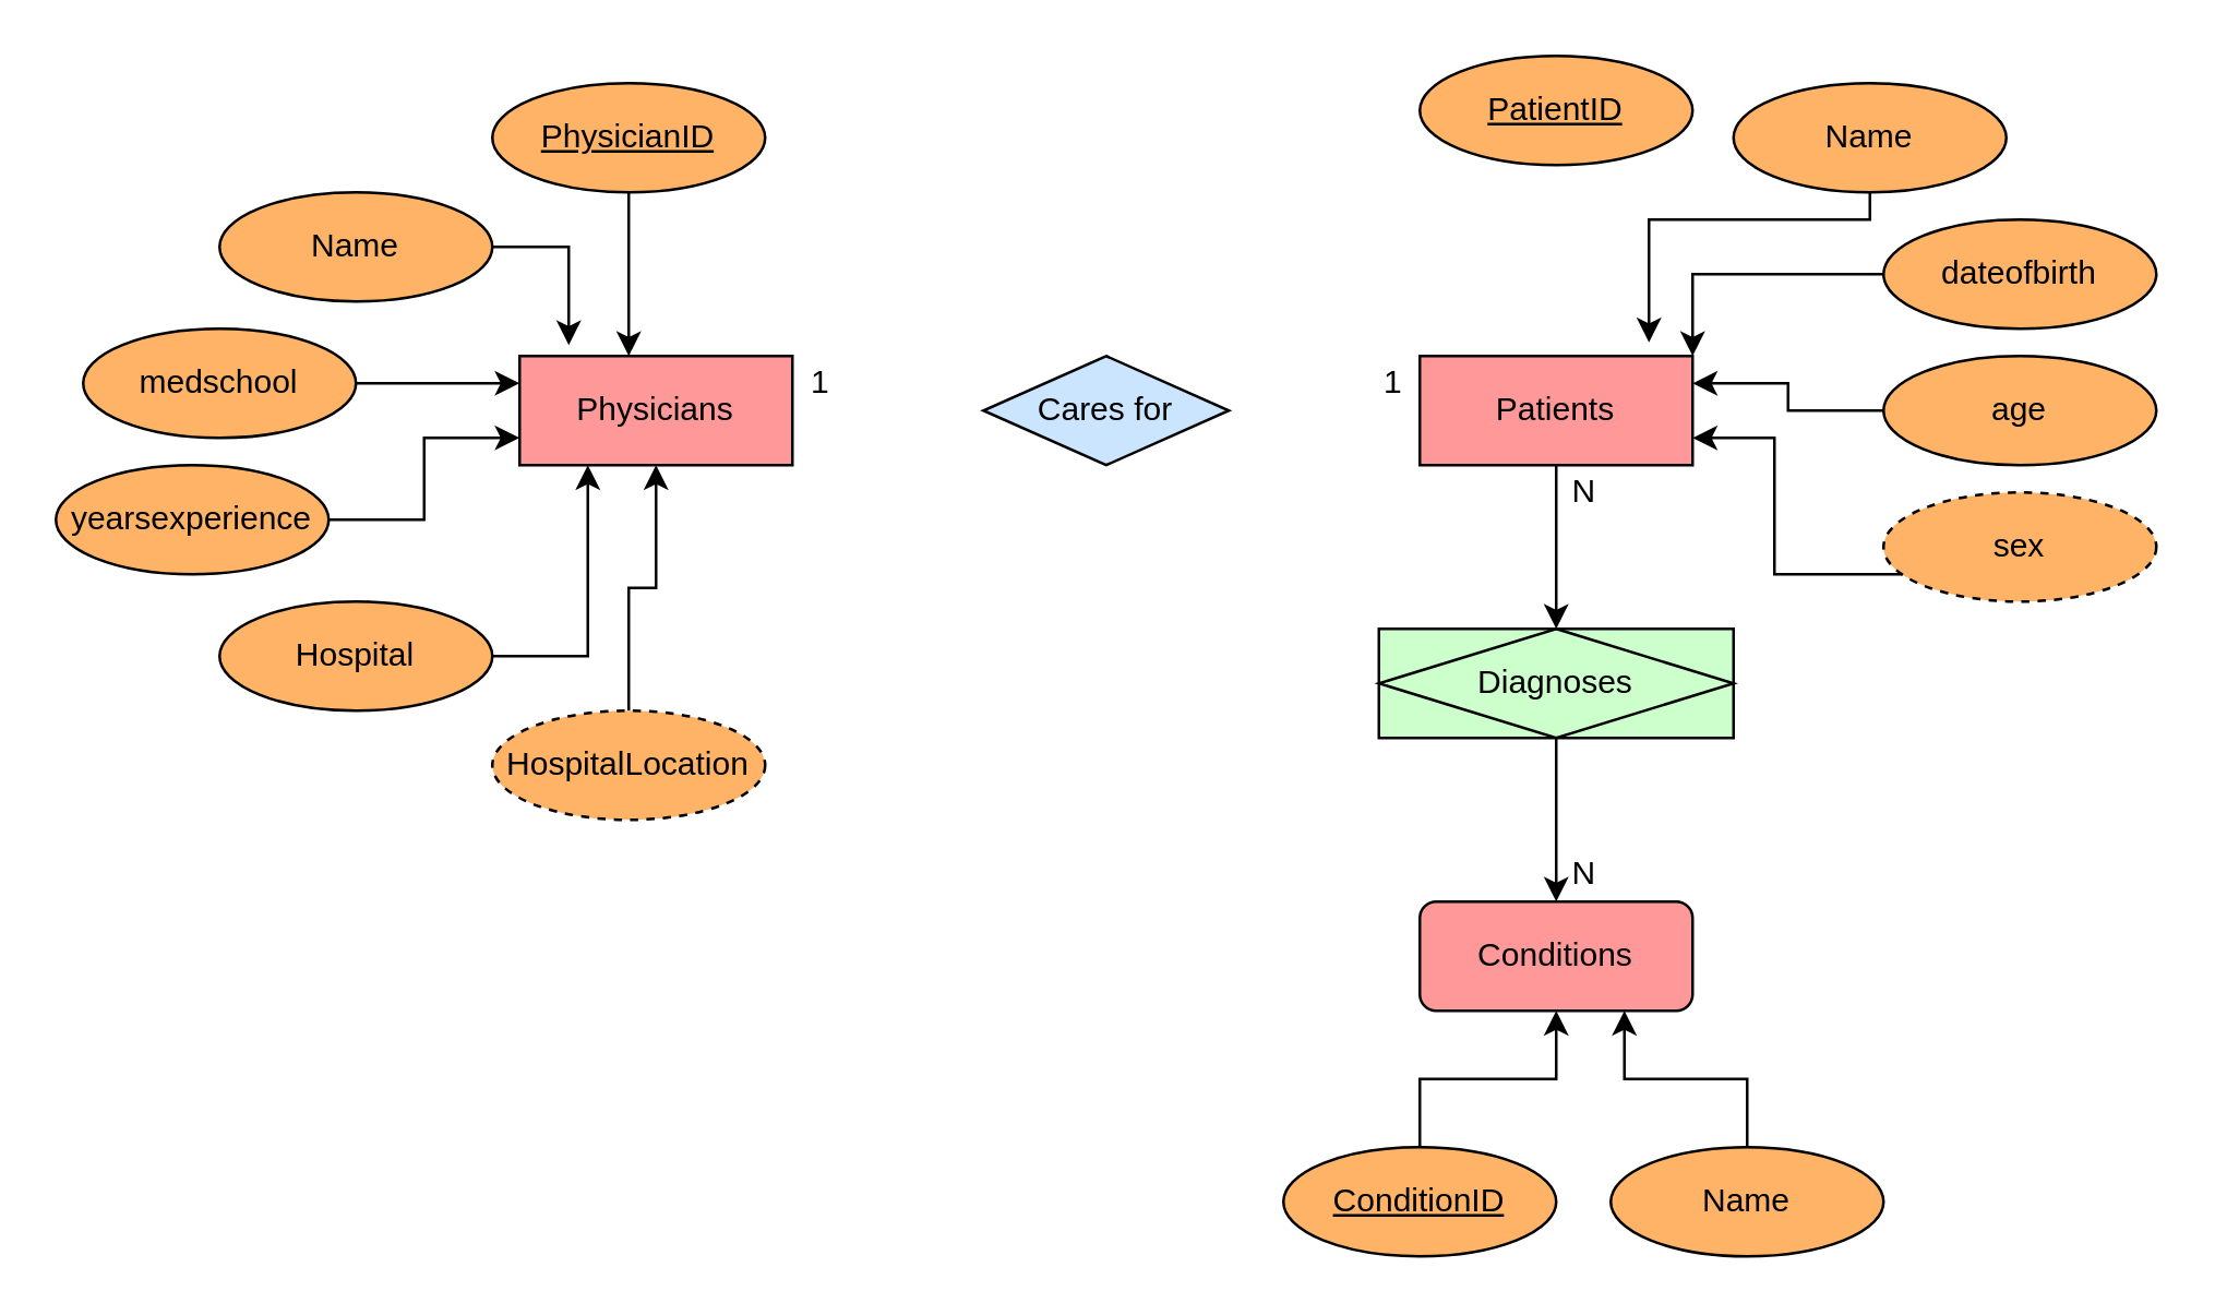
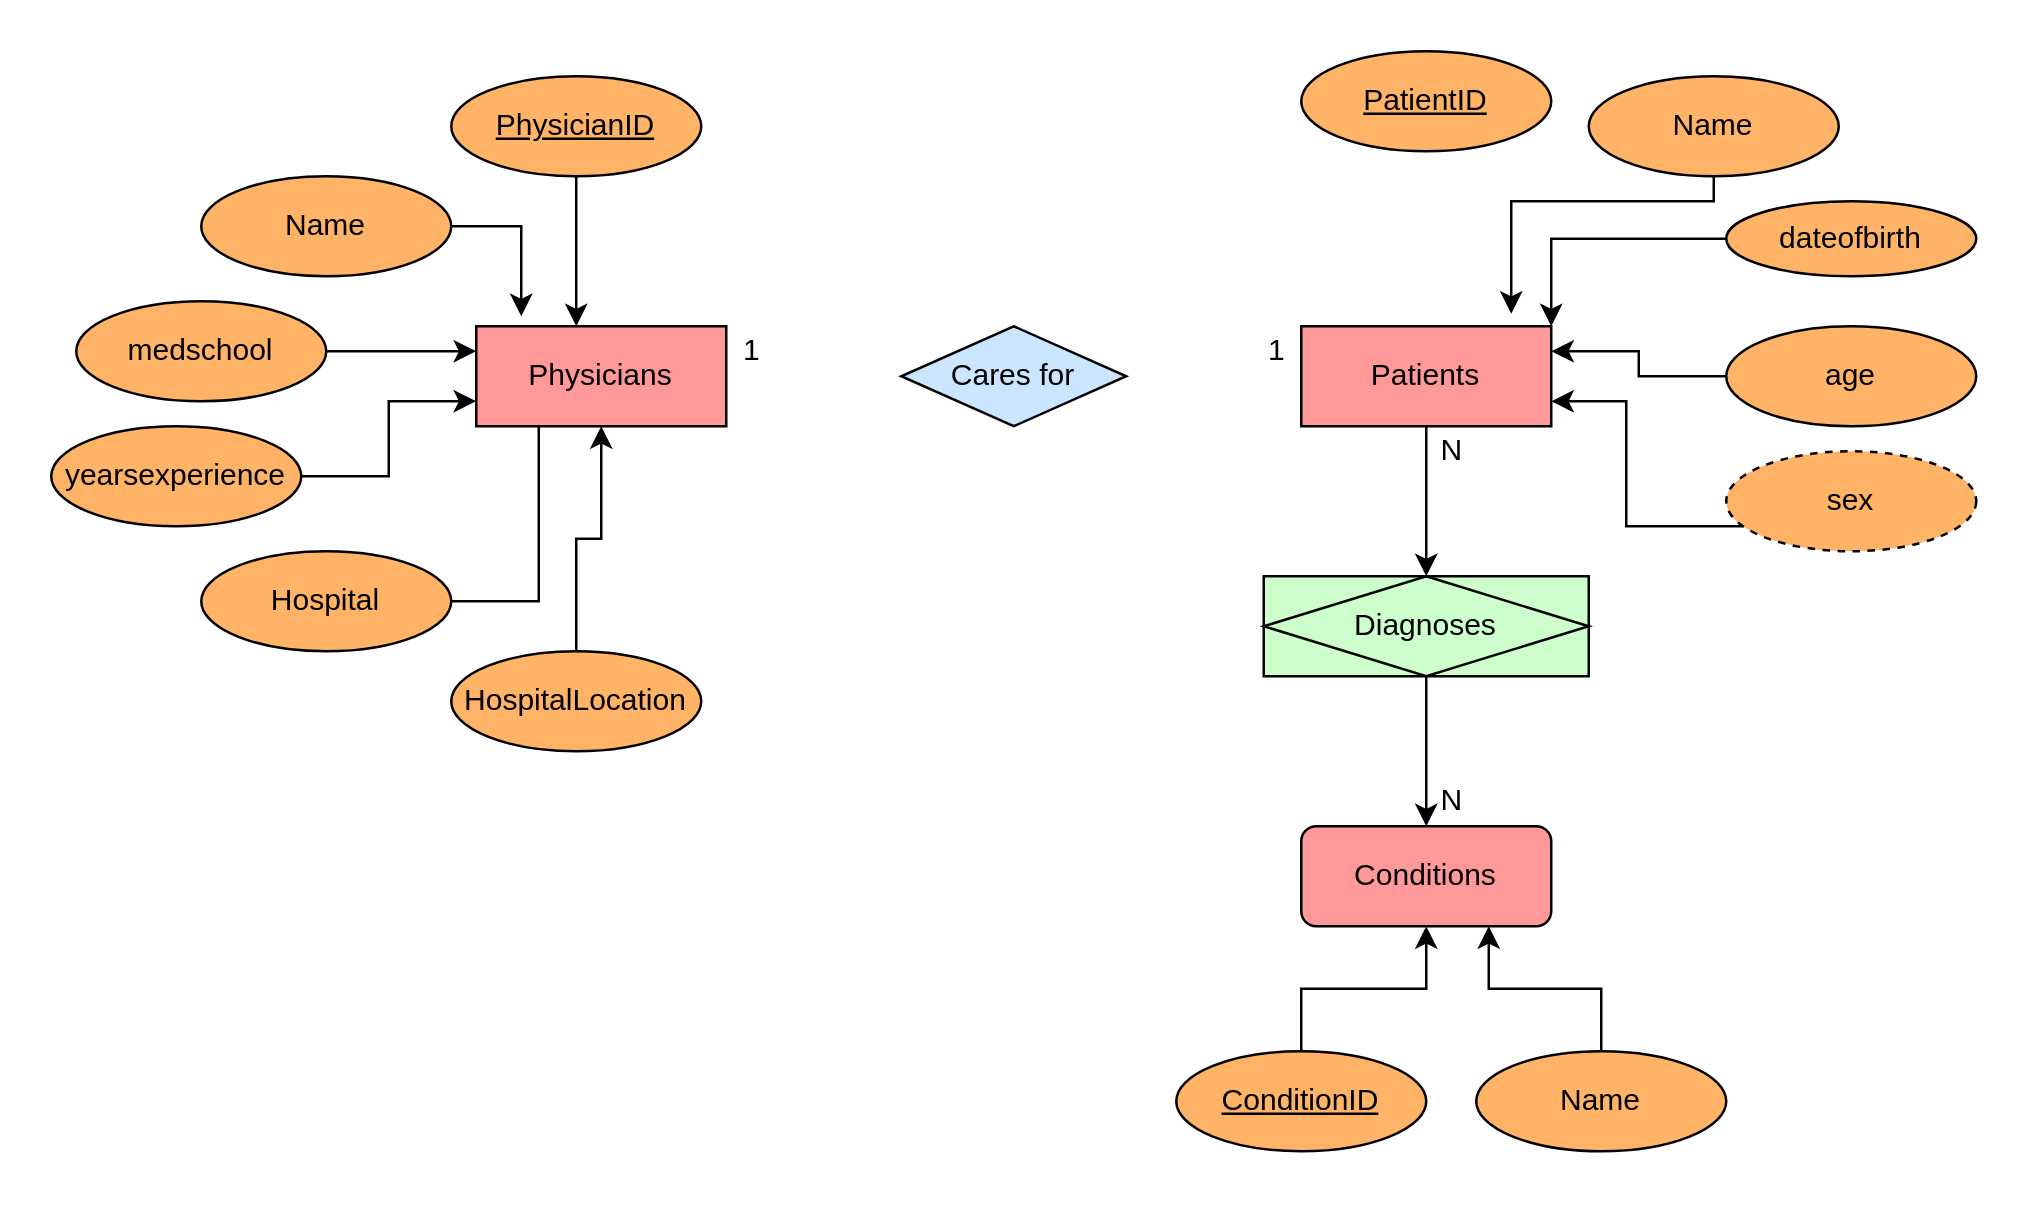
- <mxCell id="31" value="dateofbirth" style="ellipse;whiteSpace=wrap;html=1;align=center;fillColor=#FFB366;" parent="1" vertex="1"><mxGeometry x="690" y="80" width="100" height="40" as="geometry" /></mxCell>
+ <mxCell id="31" value="dateofbirth" style="ellipse;whiteSpace=wrap;html=1;align=center;fillColor=#FFB366;" parent="1" vertex="1"><mxGeometry x="690" y="80" width="100" height="30" as="geometry" /></mxCell>
- <mxCell id="21" value="" style="edgeStyle=orthogonalEdgeStyle;rounded=0;orthogonalLoop=1;jettySize=auto;html=1;entryX=0.25;entryY=1;entryDx=0;entryDy=0;" parent="1" source="22" target="2" edge="1"><mxGeometry relative="1" as="geometry" /></mxCell>
+ <mxCell id="21" value="" style="edgeStyle=orthogonalEdgeStyle;rounded=0;orthogonalLoop=1;jettySize=auto;html=1;entryX=0.25;entryY=1;entryDx=0;entryDy=0;endArrow=none;" parent="1" source="22" target="2" edge="1"><mxGeometry relative="1" as="geometry" /></mxCell>
- <mxCell id="24" value="HospitalLocation" style="ellipse;whiteSpace=wrap;html=1;align=center;fillColor=#FFB366;dashed=1;" parent="1" vertex="1"><mxGeometry x="180" y="260" width="100" height="40" as="geometry" /></mxCell>
+ <mxCell id="24" value="HospitalLocation" style="ellipse;whiteSpace=wrap;html=1;align=center;fillColor=#FFB366;" parent="1" vertex="1"><mxGeometry x="180" y="260" width="100" height="40" as="geometry" /></mxCell>
